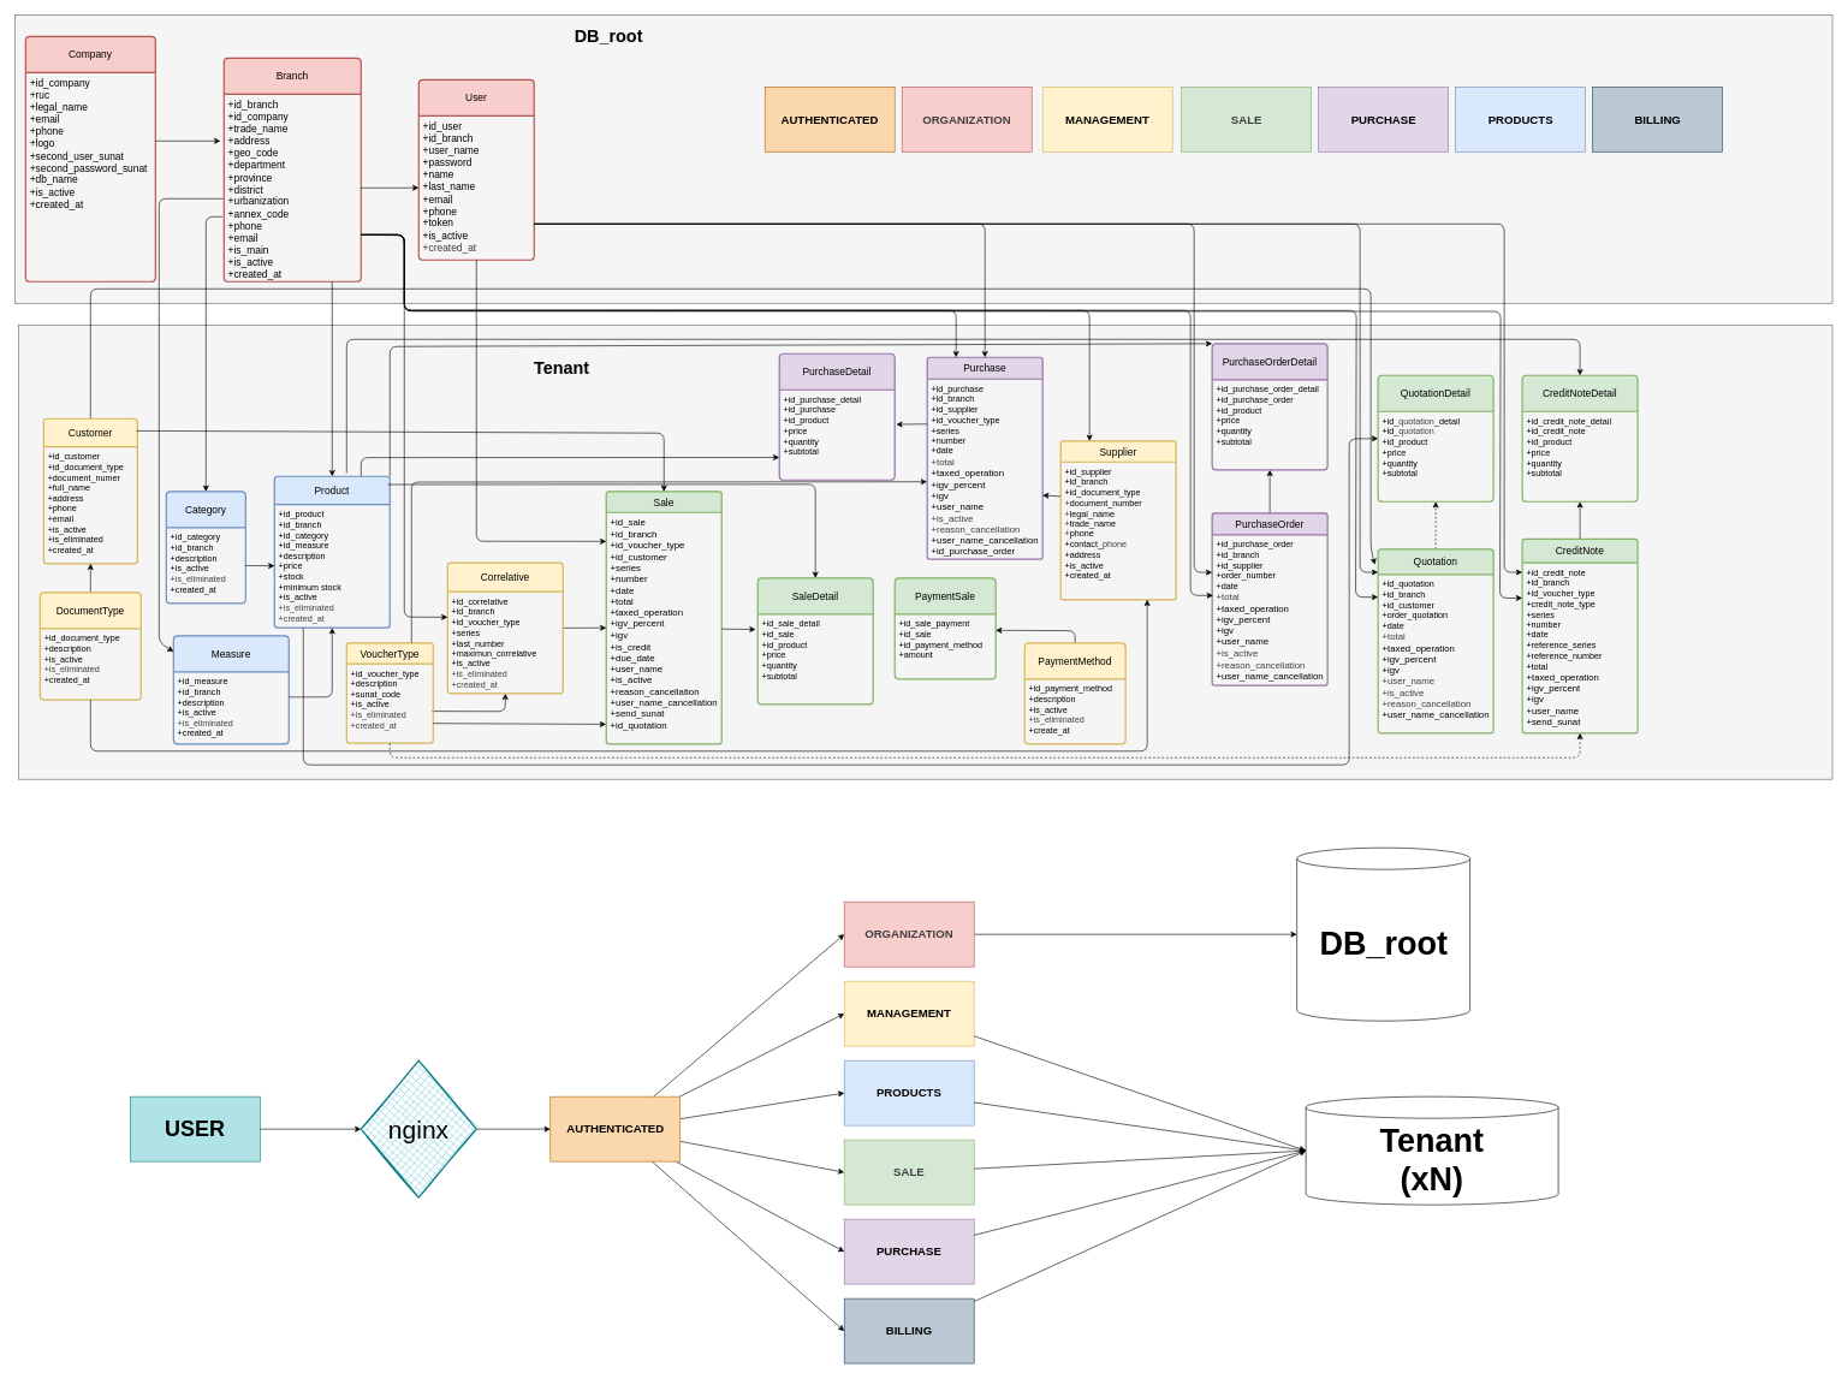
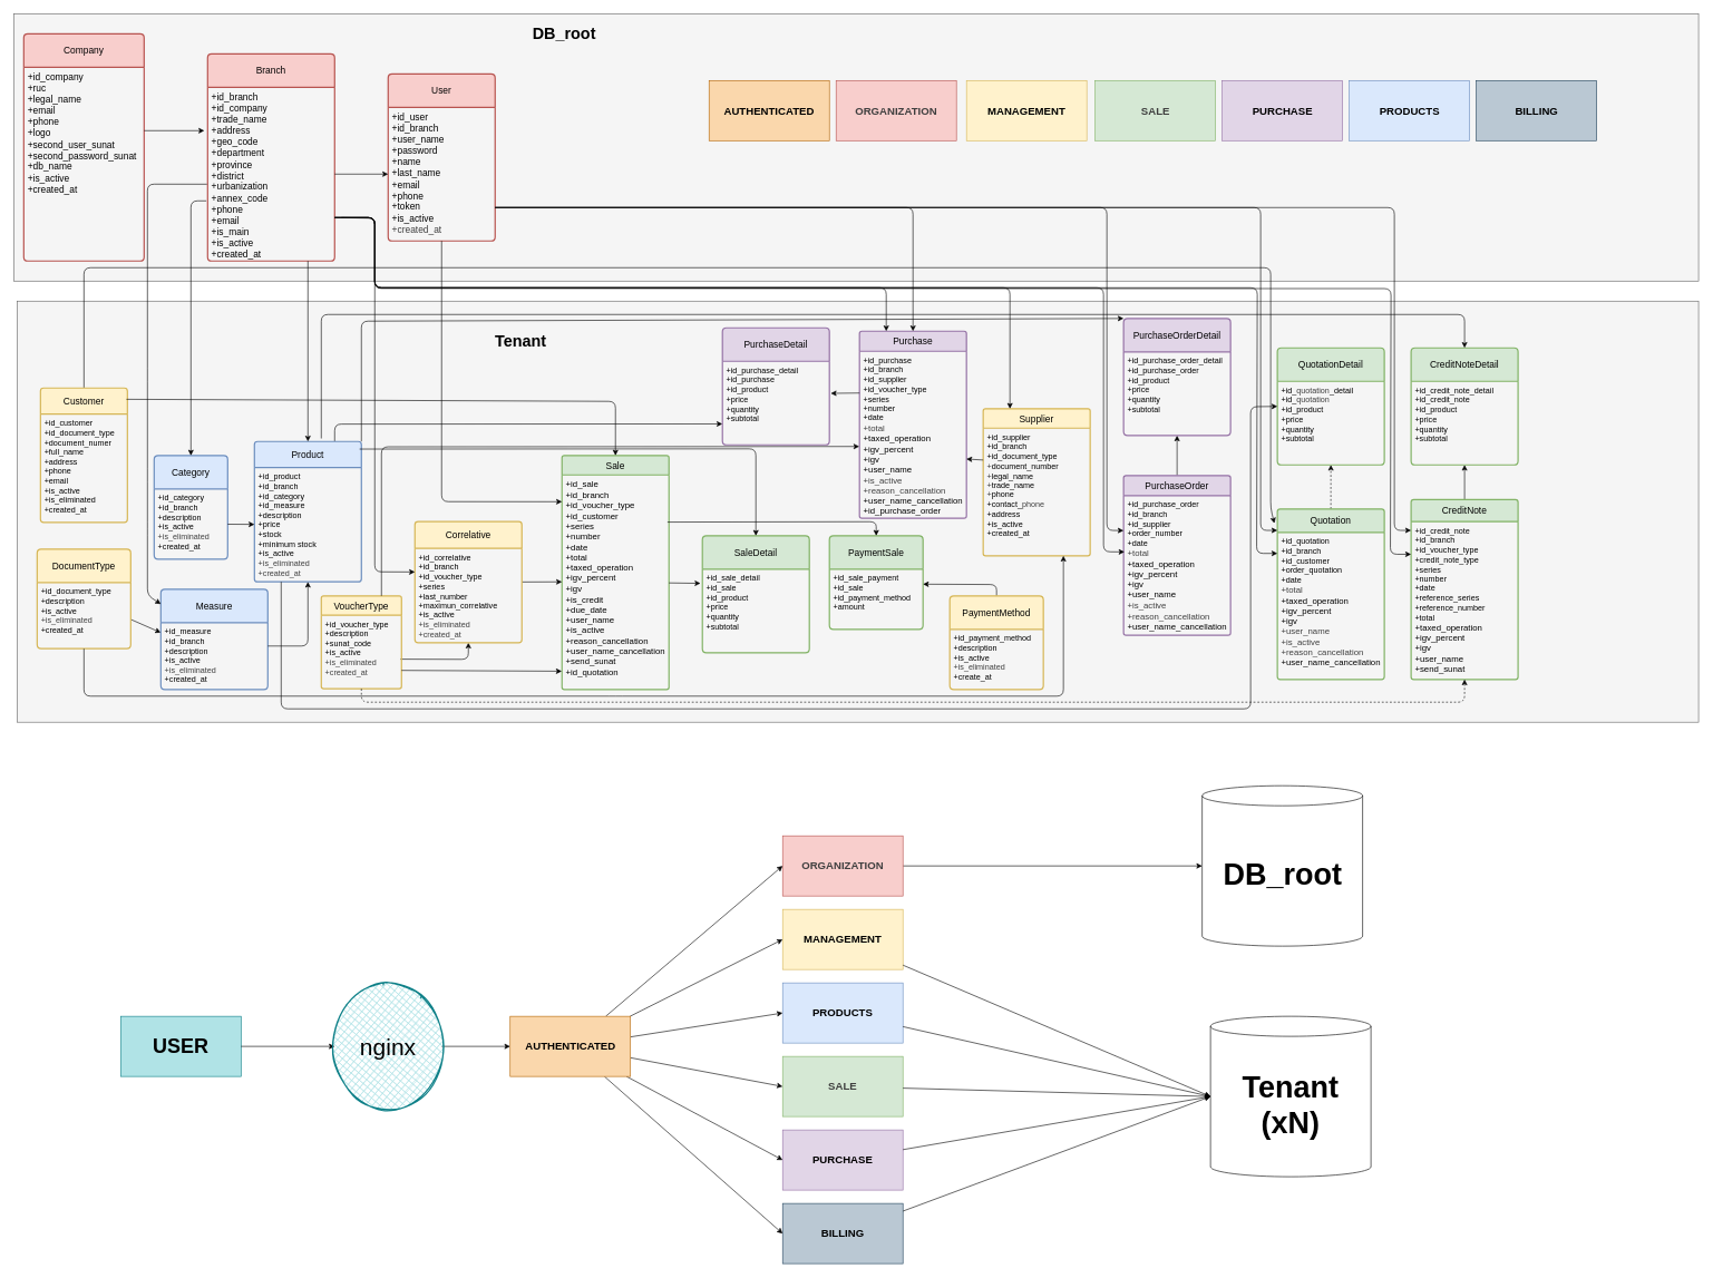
+ <mxCell id="49" style="edgeStyle=none;html=1;exitX=0.986;exitY=0.22;exitDx=0;exitDy=0;entryX=0.5;entryY=0;entryDx=0;entryDy=0;exitPerimeter=0;" parent="1" source="35" target="47" edge="1"><mxGeometry relative="1" as="geometry"><Array as="points"><mxPoint x="1310" y="780" /></Array></mxGeometry></mxCell>
- <mxCell id="16" value="" style="edgeStyle=none;html=1;" parent="1" source="17" target="15" edge="1"><mxGeometry relative="1" as="geometry" /></mxCell>
+ <mxCell id="16" value="" style="edgeStyle=none;html=1;" parent="1" source="17" target="31" edge="1"><mxGeometry relative="1" as="geometry" /></mxCell>
- <mxCell id="124" value="&lt;font style=&quot;font-size: 35px;&quot;&gt;nginx&lt;/font&gt;" style="rhombus;whiteSpace=wrap;html=1;strokeWidth=2;fillWeight=-1;hachureGap=8;fillStyle=cross-hatch;fillColor=#b0e3e6;sketch=1;strokeColor=#0e8088;" parent="1" vertex="1"><mxGeometry x="500" y="1470" width="160" height="190" as="geometry" /></mxCell>
+ <mxCell id="124" value="&lt;font style=&quot;font-size: 35px;&quot;&gt;nginx&lt;/font&gt;" style="ellipse;whiteSpace=wrap;html=1;strokeWidth=2;fillWeight=-1;hachureGap=8;fillStyle=cross-hatch;fillColor=#b0e3e6;sketch=1;strokeColor=#0e8088;" parent="1" vertex="1"><mxGeometry x="500" y="1470" width="160" height="190" as="geometry" /></mxCell>
- <mxCell id="117" value="&lt;span style=&quot;color: rgb(0, 0, 0); font-weight: 700; text-wrap-mode: nowrap;&quot;&gt;&lt;font style=&quot;font-size: 45px;&quot;&gt;Tenant&lt;/font&gt;&lt;/span&gt;&lt;div&gt;&lt;span style=&quot;color: rgb(0, 0, 0); font-weight: 700; text-wrap-mode: nowrap;&quot;&gt;&lt;font style=&quot;font-size: 45px;&quot;&gt;(xN)&lt;/font&gt;&lt;/span&gt;&lt;/div&gt;" style="shape=cylinder3;whiteSpace=wrap;html=1;boundedLbl=1;backgroundOutline=1;size=15;" parent="1" vertex="1"><mxGeometry x="1810" y="1520" width="350" height="150" as="geometry" /></mxCell>
+ <mxCell id="117" value="&lt;span style=&quot;color: rgb(0, 0, 0); font-weight: 700; text-wrap-mode: nowrap;&quot;&gt;&lt;font style=&quot;font-size: 45px;&quot;&gt;Tenant&lt;/font&gt;&lt;/span&gt;&lt;div&gt;&lt;span style=&quot;color: rgb(0, 0, 0); font-weight: 700; text-wrap-mode: nowrap;&quot;&gt;&lt;font style=&quot;font-size: 45px;&quot;&gt;(xN)&lt;/font&gt;&lt;/span&gt;&lt;/div&gt;" style="shape=cylinder3;whiteSpace=wrap;html=1;boundedLbl=1;backgroundOutline=1;size=15;" parent="1" vertex="1"><mxGeometry x="1810" y="1520" width="240" height="240" as="geometry" /></mxCell>
